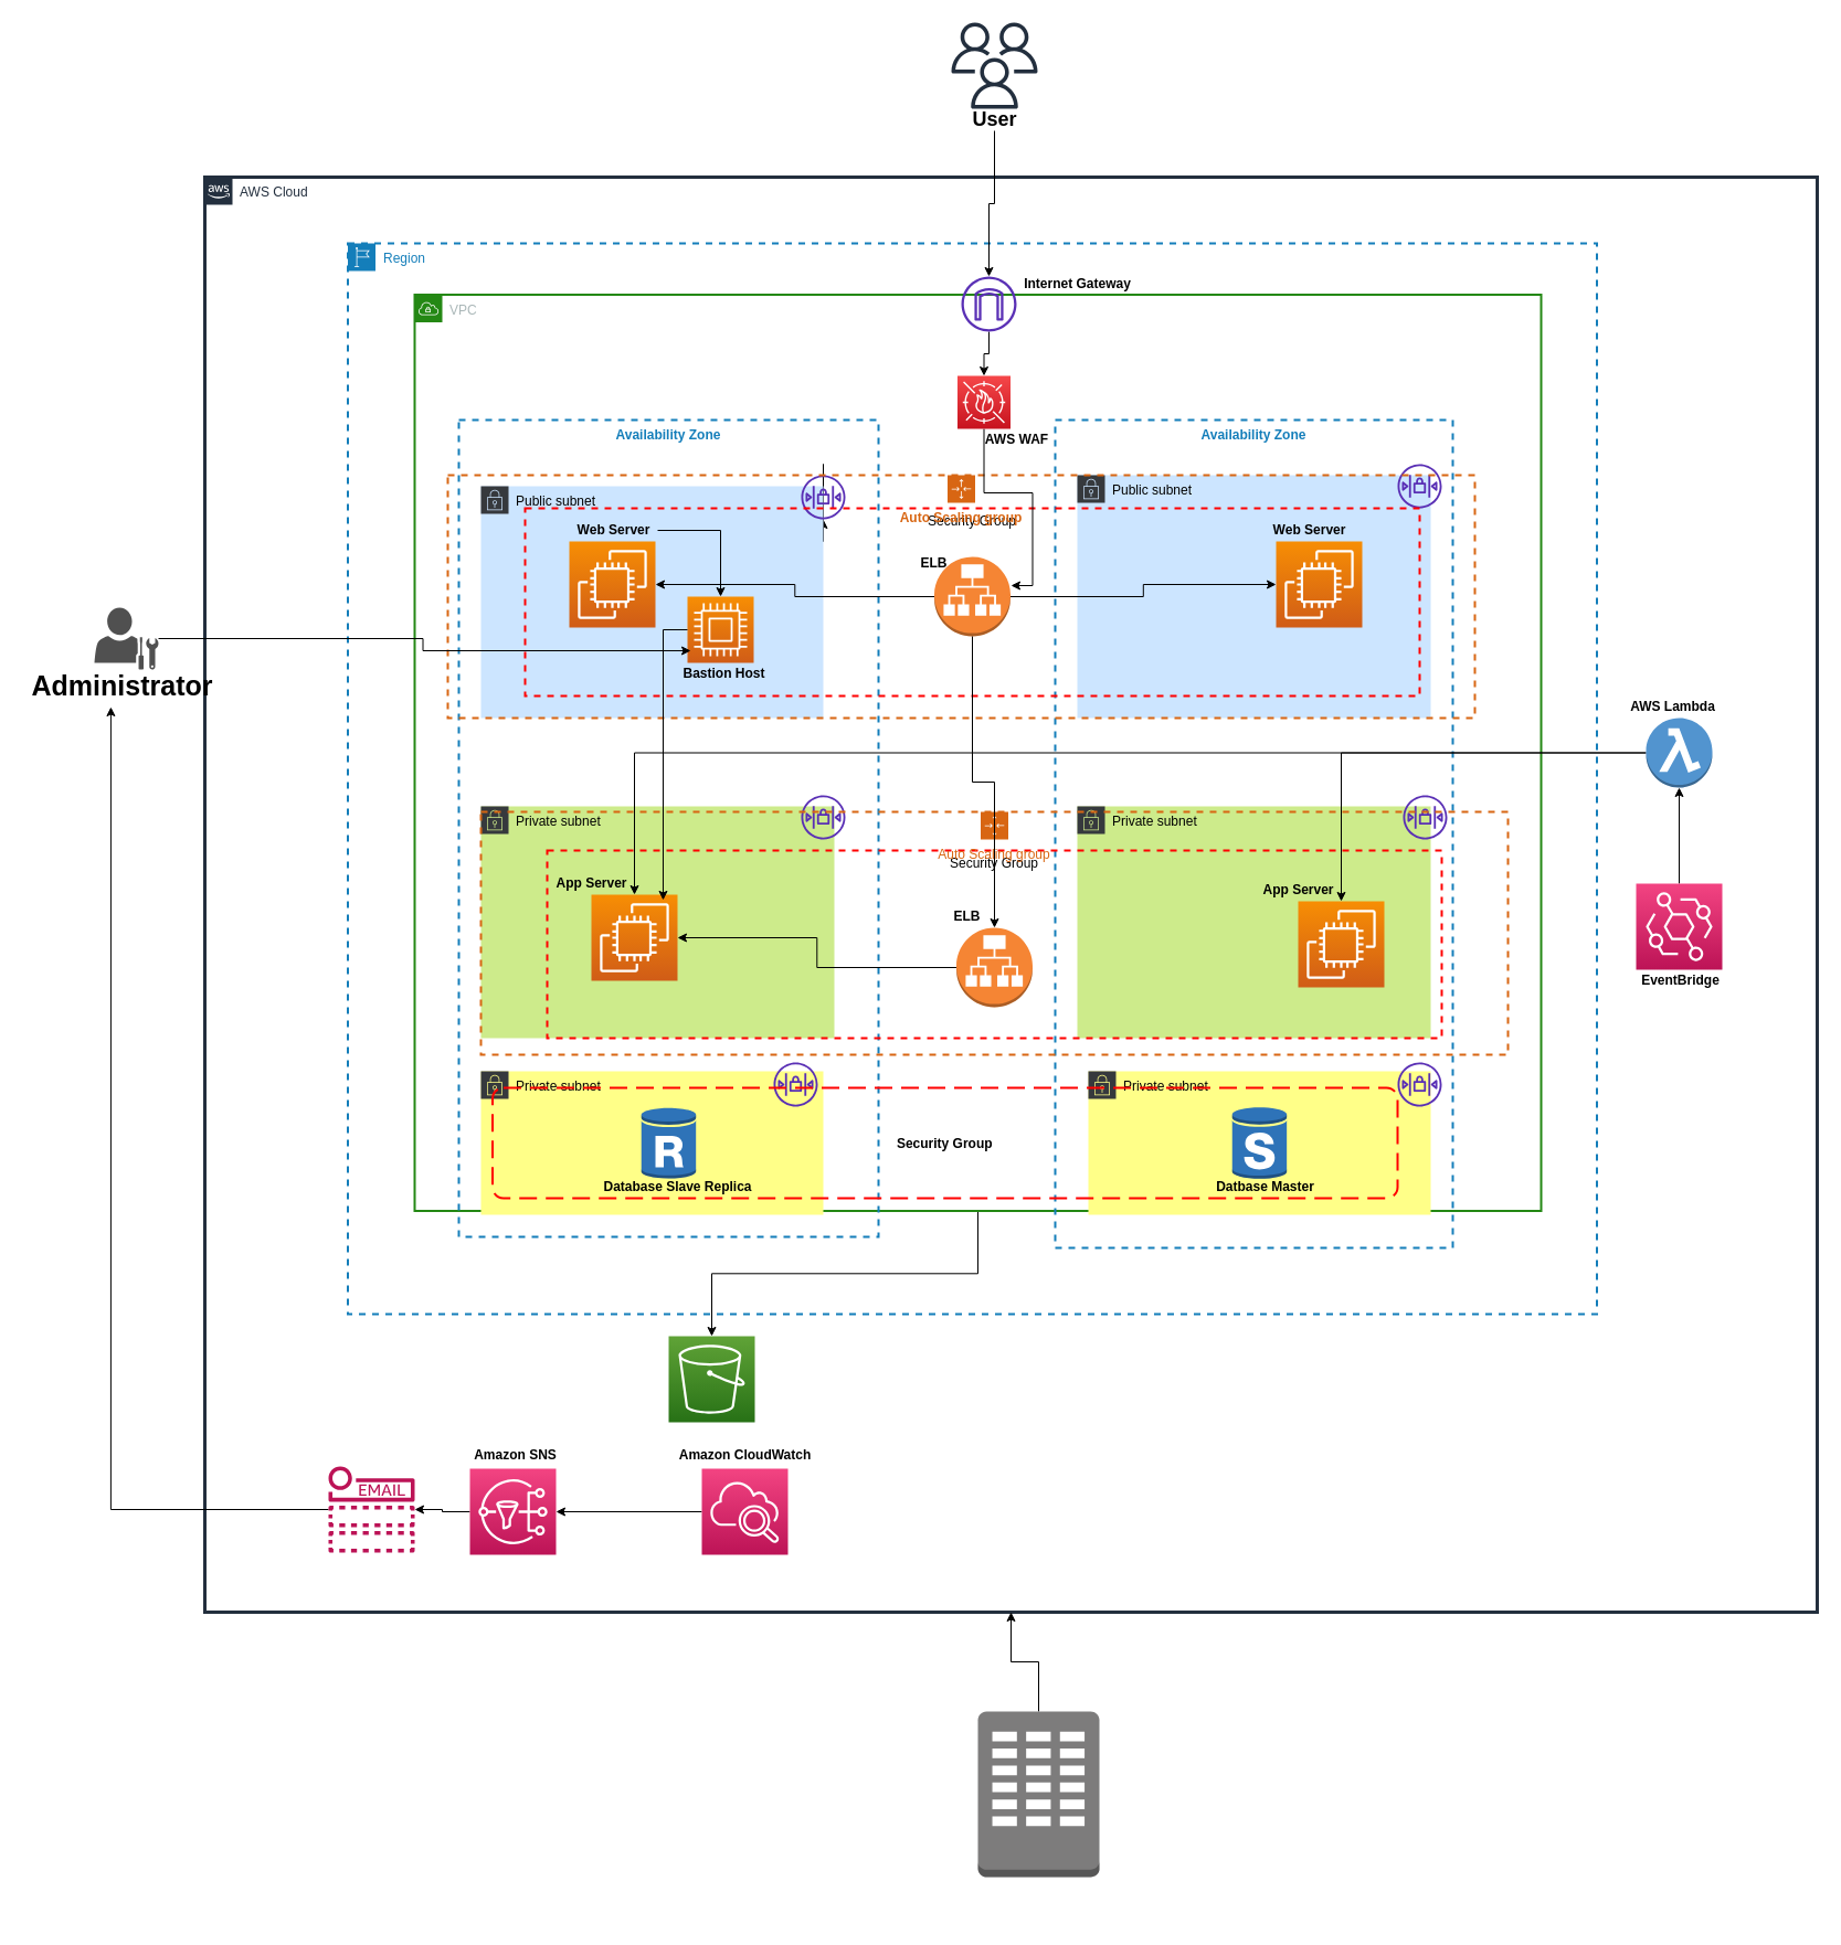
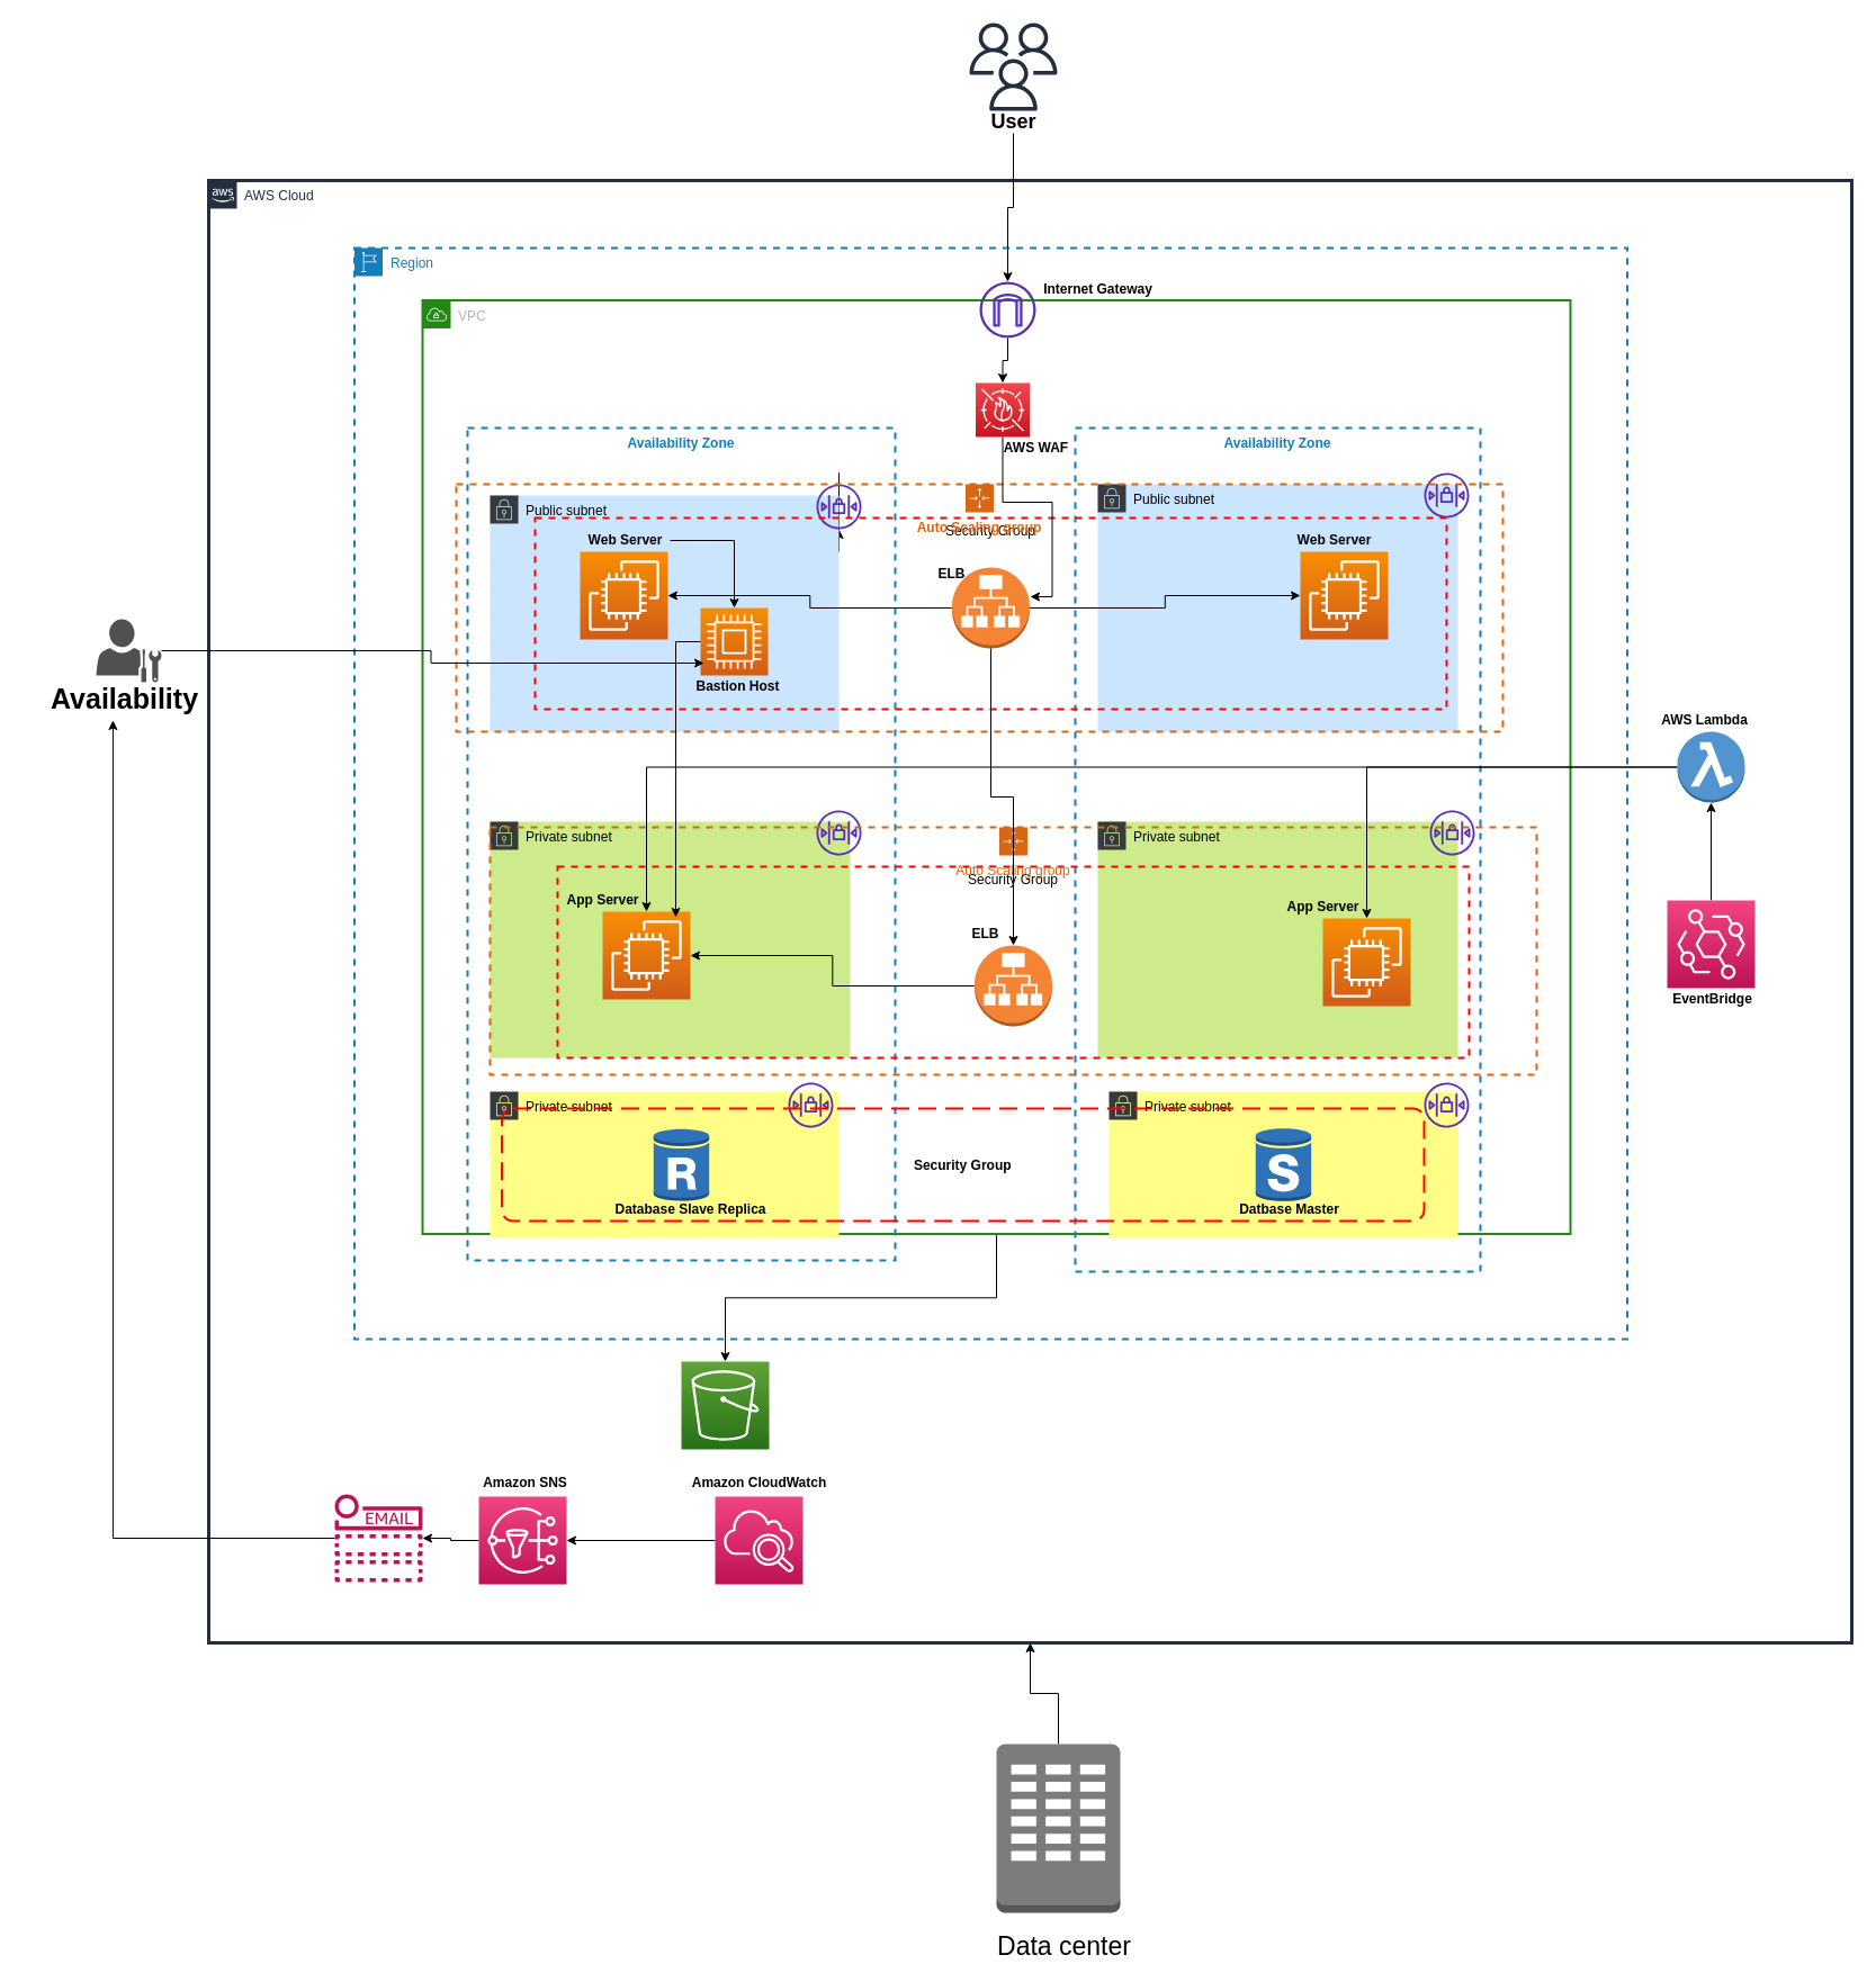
- <mxCell id="49" value="&lt;b&gt;Administrator&lt;/b&gt;" style="text;html=1;align=center;verticalAlign=middle;resizable=0;points=[];autosize=1;fontSize=25;" parent="1" vertex="1"><mxGeometry x="20" y="600" width="180" height="40" as="geometry" /></mxCell>
+ <mxCell id="49" value="&lt;b&gt;Availability&lt;/b&gt;" style="text;html=1;align=center;verticalAlign=middle;resizable=0;points=[];autosize=1;fontSize=25;" parent="1" vertex="1"><mxGeometry x="20" y="600" width="180" height="40" as="geometry" /></mxCell>
+ <mxCell id="57" value="&lt;font style=&quot;font-size: 23px&quot;&gt;Data center&lt;/font&gt;" style="text;html=1;align=center;verticalAlign=middle;resizable=0;points=[];autosize=1;" parent="1" vertex="1"><mxGeometry x="880" y="1720" width="130" height="20" as="geometry" /></mxCell>
